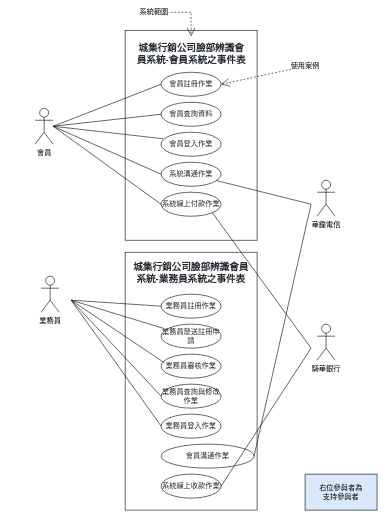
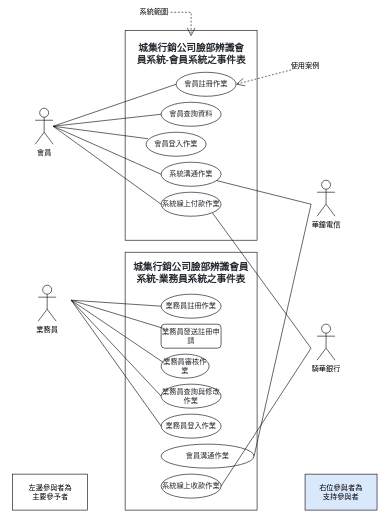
- <mxCell id="4" value="&lt;font color=&quot;#24292f&quot;&gt;會員註冊作業&lt;/font&gt;" style="ellipse;whiteSpace=wrap;html=1;align=center;" parent="1" vertex="1"><mxGeometry x="268" y="120" width="100" height="40" as="geometry" /></mxCell>
+ <mxCell id="4" value="&lt;font color=&quot;#24292f&quot;&gt;會員註冊作業&lt;/font&gt;" style="ellipse;whiteSpace=wrap;html=1;align=center;" parent="1" vertex="1"><mxGeometry x="293" y="120" width="100" height="40" as="geometry" /></mxCell>
- <mxCell id="6" value="&lt;font color=&quot;#24292f&quot;&gt;會員登入作業&lt;/font&gt;" style="ellipse;whiteSpace=wrap;html=1;align=center;" parent="1" vertex="1"><mxGeometry x="268" y="220" width="100" height="40" as="geometry" /></mxCell>
+ <mxCell id="6" value="&lt;font color=&quot;#24292f&quot;&gt;會員登入作業&lt;/font&gt;" style="ellipse;whiteSpace=wrap;html=1;align=center;" parent="1" vertex="1"><mxGeometry x="243" y="220" width="100" height="40" as="geometry" /></mxCell>
- <mxCell id="19" value="&lt;font style=&quot;vertical-align: inherit&quot;&gt;&lt;font style=&quot;vertical-align: inherit&quot;&gt;&lt;font style=&quot;vertical-align: inherit&quot;&gt;&lt;font style=&quot;vertical-align: inherit&quot;&gt;業務員&lt;/font&gt;&lt;/font&gt;&lt;/font&gt;&lt;/font&gt;" style="shape=umlActor;verticalLabelPosition=bottom;verticalAlign=top;html=1;outlineConnect=0;fontSize=12;" parent="1" vertex="1"><mxGeometry x="68" y="460" width="30" height="60" as="geometry" /></mxCell>
+ <mxCell id="19" value="&lt;font style=&quot;vertical-align: inherit&quot;&gt;&lt;font style=&quot;vertical-align: inherit&quot;&gt;&lt;font style=&quot;vertical-align: inherit&quot;&gt;&lt;font style=&quot;vertical-align: inherit&quot;&gt;業務員&lt;/font&gt;&lt;/font&gt;&lt;/font&gt;&lt;/font&gt;" style="shape=umlActor;verticalLabelPosition=bottom;verticalAlign=top;html=1;outlineConnect=0;fontSize=12;" parent="1" vertex="1"><mxGeometry x="63" y="475" width="30" height="60" as="geometry" /></mxCell>
- <mxCell id="12" value="&lt;font color=&quot;#24292f&quot;&gt;業務員發送註冊申請&lt;/font&gt;" style="ellipse;whiteSpace=wrap;html=1;align=center;" parent="1" vertex="1"><mxGeometry x="268" y="540" width="100" height="40" as="geometry" /></mxCell>
+ <mxCell id="12" value="&lt;font color=&quot;#24292f&quot;&gt;業務員發送註冊申請&lt;/font&gt;" style="whiteSpace=wrap;html=1;align=center;rounded=1;" parent="1" vertex="1"><mxGeometry x="268" y="540" width="100" height="40" as="geometry" /></mxCell>
- <mxCell id="13" value="&lt;font color=&quot;#24292f&quot;&gt;業務員審核作業&lt;/font&gt;" style="ellipse;whiteSpace=wrap;html=1;align=center;" parent="1" vertex="1"><mxGeometry x="268" y="590" width="100" height="40" as="geometry" /></mxCell>
+ <mxCell id="13" value="&lt;font color=&quot;#24292f&quot;&gt;業務員審核作業&lt;/font&gt;" style="ellipse;whiteSpace=wrap;html=1;align=center;" parent="1" vertex="1"><mxGeometry x="268" y="590" width="80" height="40" as="geometry" /></mxCell>
+ <mxCell id="28" value="&lt;font style=&quot;vertical-align: inherit&quot;&gt;&lt;font style=&quot;vertical-align: inherit&quot;&gt;左邊參與者為&lt;br&gt;主要參予者&lt;/font&gt;&lt;/font&gt;" style="rounded=0;whiteSpace=wrap;html=1;fontSize=12;" parent="1" vertex="1"><mxGeometry x="20.5" y="790" width="125" height="60" as="geometry" /></mxCell>
